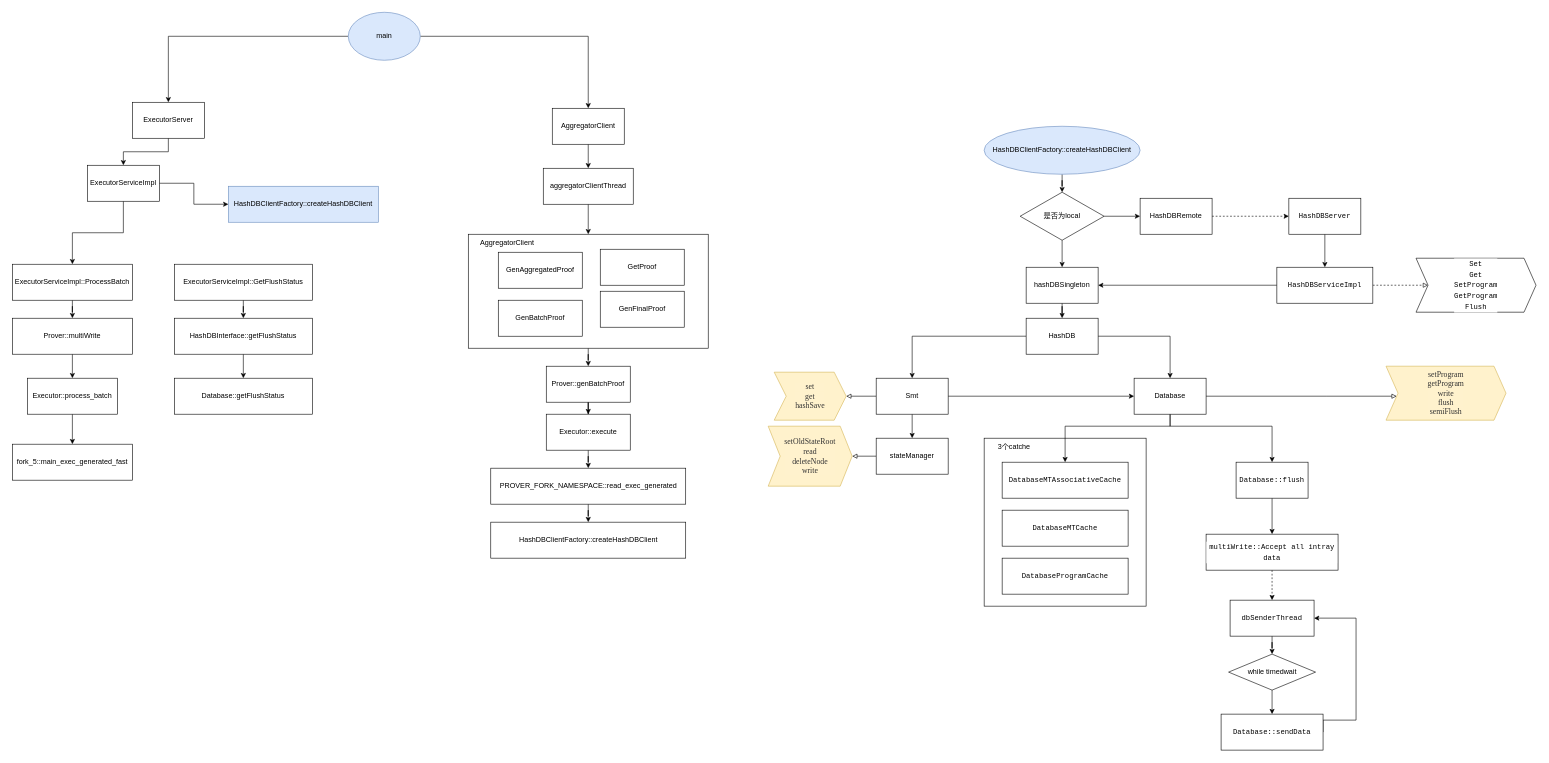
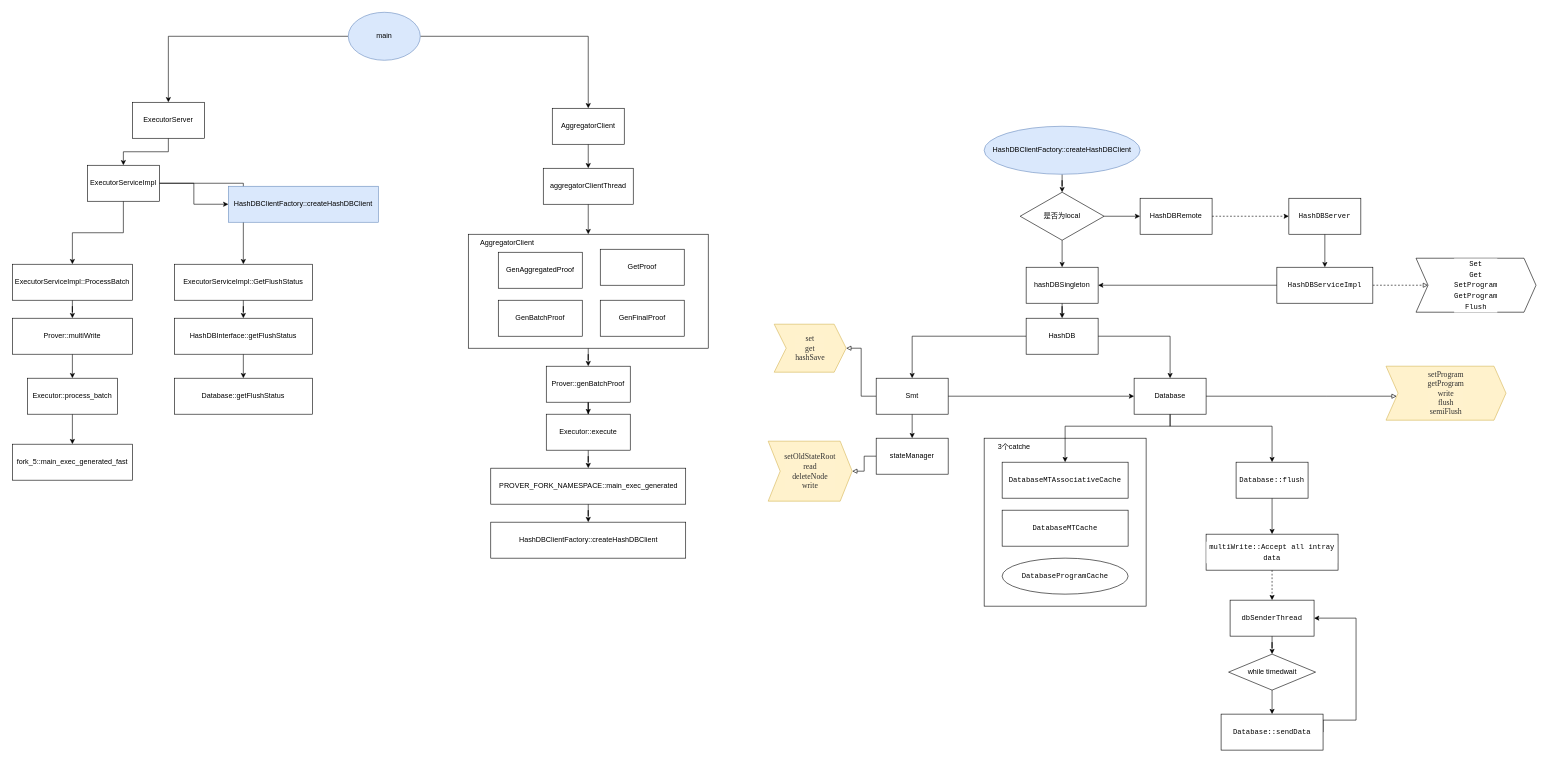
+ <mxCell id="12" style="edgeStyle=orthogonalEdgeStyle;rounded=0;orthogonalLoop=1;jettySize=auto;html=1;" parent="1" source="13" target="23" edge="1"><mxGeometry relative="1" as="geometry" /></mxCell>
- <mxCell id="34" value="GenFinalProof" style="whiteSpace=wrap;html=1;" parent="1" vertex="1"><mxGeometry x="1000" y="485" width="140" height="60" as="geometry" /></mxCell>
+ <mxCell id="34" value="GenFinalProof" style="whiteSpace=wrap;html=1;" parent="1" vertex="1"><mxGeometry x="1000" y="500" width="140" height="60" as="geometry" /></mxCell>
- <mxCell id="65" value="&lt;div style=&quot;border-color: var(--border-color); resize: none; outline: none; font-size: 13px; caret-color: rgb(50, 50, 50); color: rgb(50, 50, 50); font-family: 微软雅黑; text-size-adjust: auto; background-color: rgba(255, 255, 255, 0.01);&quot;&gt;set&lt;br style=&quot;border-color: var(--border-color);&quot;&gt;&lt;/div&gt;&lt;div style=&quot;border-color: var(--border-color); resize: none; outline: none; font-size: 13px; caret-color: rgb(50, 50, 50); color: rgb(50, 50, 50); font-family: 微软雅黑; text-size-adjust: auto; background-color: rgba(255, 255, 255, 0.01);&quot;&gt;get&lt;br style=&quot;border-color: var(--border-color);&quot;&gt;&lt;/div&gt;&lt;div style=&quot;border-color: var(--border-color); resize: none; outline: none; font-size: 13px; caret-color: rgb(50, 50, 50); color: rgb(50, 50, 50); font-family: 微软雅黑; text-size-adjust: auto; background-color: rgba(255, 255, 255, 0.01);&quot;&gt;hashSave&lt;/div&gt;" style="shape=step;perimeter=stepPerimeter;whiteSpace=wrap;html=1;fixedSize=1;fillColor=#fff2cc;strokeColor=#d6b656;" parent="1" vertex="1"><mxGeometry x="1290" y="620" width="120" height="80" as="geometry" /></mxCell>
+ <mxCell id="65" value="&lt;div style=&quot;border-color: var(--border-color); resize: none; outline: none; font-size: 13px; caret-color: rgb(50, 50, 50); color: rgb(50, 50, 50); font-family: 微软雅黑; text-size-adjust: auto; background-color: rgba(255, 255, 255, 0.01);&quot;&gt;set&lt;br style=&quot;border-color: var(--border-color);&quot;&gt;&lt;/div&gt;&lt;div style=&quot;border-color: var(--border-color); resize: none; outline: none; font-size: 13px; caret-color: rgb(50, 50, 50); color: rgb(50, 50, 50); font-family: 微软雅黑; text-size-adjust: auto; background-color: rgba(255, 255, 255, 0.01);&quot;&gt;get&lt;br style=&quot;border-color: var(--border-color);&quot;&gt;&lt;/div&gt;&lt;div style=&quot;border-color: var(--border-color); resize: none; outline: none; font-size: 13px; caret-color: rgb(50, 50, 50); color: rgb(50, 50, 50); font-family: 微软雅黑; text-size-adjust: auto; background-color: rgba(255, 255, 255, 0.01);&quot;&gt;hashSave&lt;/div&gt;" style="shape=step;perimeter=stepPerimeter;whiteSpace=wrap;html=1;fixedSize=1;fillColor=#fff2cc;strokeColor=#d6b656;" parent="1" vertex="1"><mxGeometry x="1290" y="540" width="120" height="80" as="geometry" /></mxCell>
- <mxCell id="66" value="&lt;div style=&quot;border-color: var(--border-color); resize: none; outline: none; font-size: 13px; caret-color: rgb(50, 50, 50); color: rgb(50, 50, 50); font-family: 微软雅黑; text-size-adjust: auto; background-color: rgba(255, 255, 255, 0.01);&quot;&gt;&lt;div style=&quot;resize: none; outline: none; text-size-adjust: auto;&quot;&gt;setOldStateRoot&lt;br&gt;&lt;/div&gt;&lt;div style=&quot;resize: none; outline: none; text-size-adjust: auto;&quot;&gt;read&lt;br&gt;&lt;/div&gt;&lt;div style=&quot;resize: none; outline: none; text-size-adjust: auto;&quot;&gt;deleteNode&lt;br&gt;&lt;/div&gt;&lt;div style=&quot;resize: none; outline: none; text-size-adjust: auto;&quot;&gt;write&lt;/div&gt;&lt;/div&gt;" style="shape=step;perimeter=stepPerimeter;whiteSpace=wrap;html=1;fixedSize=1;fillColor=#fff2cc;strokeColor=#d6b656;" parent="1" vertex="1"><mxGeometry x="1280" y="710" width="140" height="100" as="geometry" /></mxCell>
+ <mxCell id="66" value="&lt;div style=&quot;border-color: var(--border-color); resize: none; outline: none; font-size: 13px; caret-color: rgb(50, 50, 50); color: rgb(50, 50, 50); font-family: 微软雅黑; text-size-adjust: auto; background-color: rgba(255, 255, 255, 0.01);&quot;&gt;&lt;div style=&quot;resize: none; outline: none; text-size-adjust: auto;&quot;&gt;setOldStateRoot&lt;br&gt;&lt;/div&gt;&lt;div style=&quot;resize: none; outline: none; text-size-adjust: auto;&quot;&gt;read&lt;br&gt;&lt;/div&gt;&lt;div style=&quot;resize: none; outline: none; text-size-adjust: auto;&quot;&gt;deleteNode&lt;br&gt;&lt;/div&gt;&lt;div style=&quot;resize: none; outline: none; text-size-adjust: auto;&quot;&gt;write&lt;/div&gt;&lt;/div&gt;" style="shape=step;perimeter=stepPerimeter;whiteSpace=wrap;html=1;fixedSize=1;fillColor=#fff2cc;strokeColor=#d6b656;" parent="1" vertex="1"><mxGeometry x="1280" y="735" width="140" height="100" as="geometry" /></mxCell>
- <mxCell id="41" value="PROVER_FORK_NAMESPACE::read_exec_generated" style="whiteSpace=wrap;html=1;" parent="1" vertex="1"><mxGeometry x="817.5" y="780" width="325" height="60" as="geometry" /></mxCell>
+ <mxCell id="41" value="PROVER_FORK_NAMESPACE::main_exec_generated" style="whiteSpace=wrap;html=1;" parent="1" vertex="1"><mxGeometry x="817.5" y="780" width="325" height="60" as="geometry" /></mxCell>
- <mxCell id="76" value="&lt;div style=&quot;background-color: rgb(255, 255, 255); font-family: Menlo, Monaco, &amp;quot;Courier New&amp;quot;, monospace; line-height: 18px;&quot;&gt;&lt;div style=&quot;line-height: 18px;&quot;&gt;&lt;div style=&quot;line-height: 18px;&quot;&gt;DatabaseProgramCache&lt;/div&gt;&lt;/div&gt;&lt;/div&gt;" style="rounded=0;whiteSpace=wrap;html=1;" parent="1" vertex="1"><mxGeometry x="1670" y="930" width="210" height="60" as="geometry" /></mxCell>
+ <mxCell id="76" value="&lt;div style=&quot;background-color: rgb(255, 255, 255); font-family: Menlo, Monaco, &amp;quot;Courier New&amp;quot;, monospace; line-height: 18px;&quot;&gt;&lt;div style=&quot;line-height: 18px;&quot;&gt;&lt;div style=&quot;line-height: 18px;&quot;&gt;DatabaseProgramCache&lt;/div&gt;&lt;/div&gt;&lt;/div&gt;" style="ellipse;whiteSpace=wrap;html=1;" parent="1" vertex="1"><mxGeometry x="1670" y="930" width="210" height="60" as="geometry" /></mxCell>
